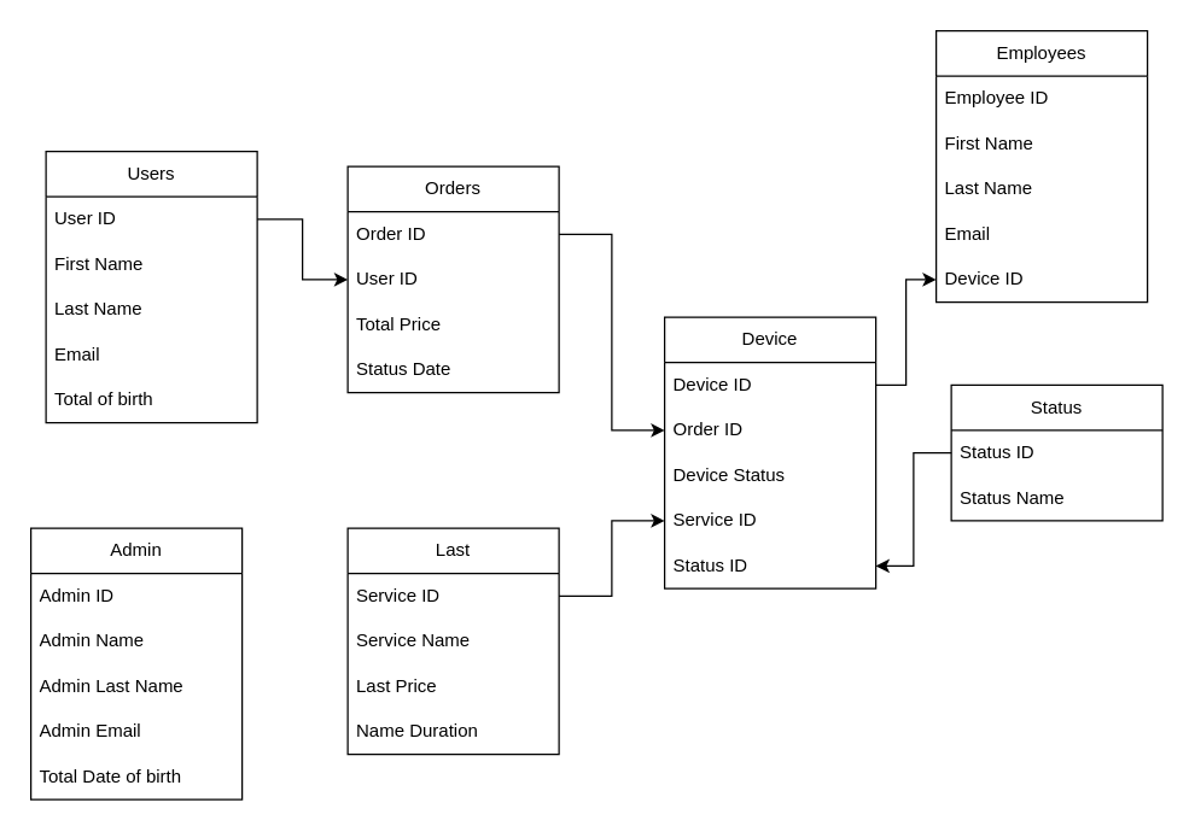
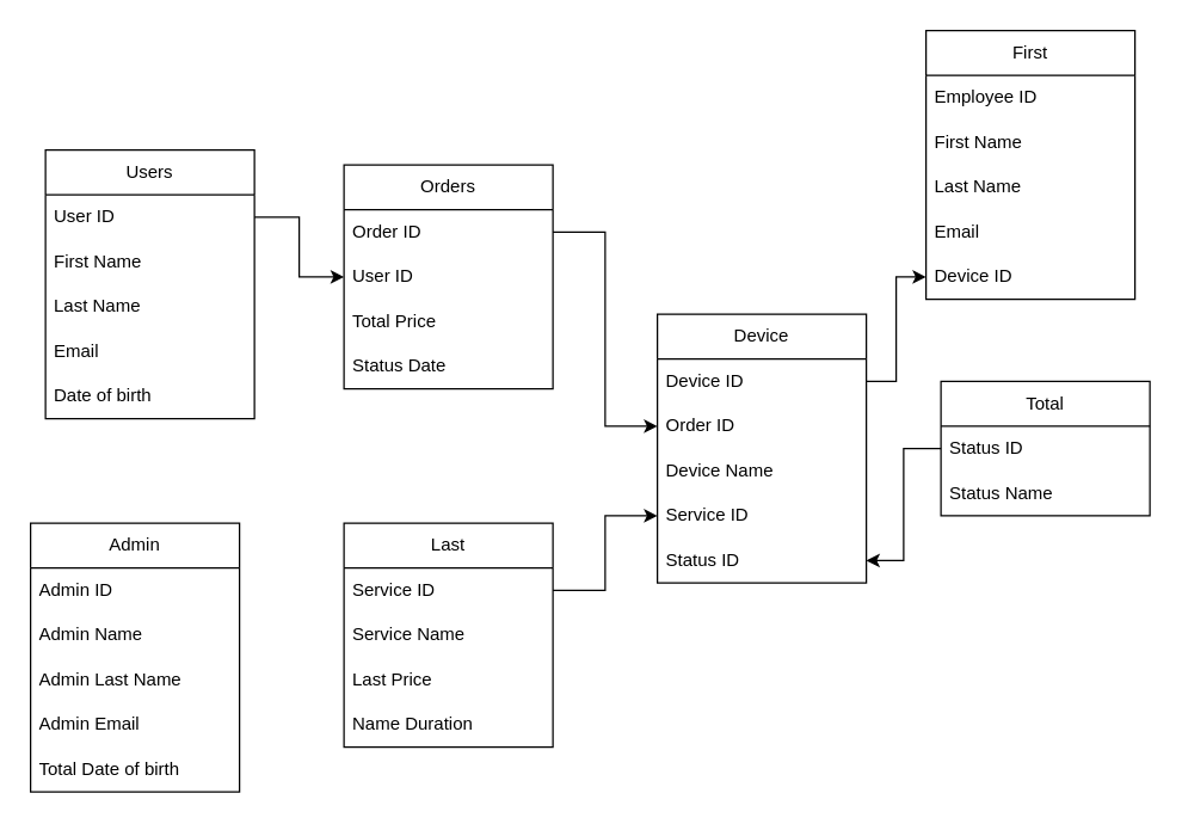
- <mxCell id="27" value="Employees" style="swimlane;fontStyle=0;childLayout=stackLayout;horizontal=1;startSize=30;horizontalStack=0;resizeParent=1;resizeParentMax=0;resizeLast=0;collapsible=1;marginBottom=0;whiteSpace=wrap;html=1;" parent="1" vertex="1"><mxGeometry x="620" y="20" width="140" height="180" as="geometry" /></mxCell>
+ <mxCell id="27" value="First" style="swimlane;fontStyle=0;childLayout=stackLayout;horizontal=1;startSize=30;horizontalStack=0;resizeParent=1;resizeParentMax=0;resizeLast=0;collapsible=1;marginBottom=0;whiteSpace=wrap;html=1;" parent="1" vertex="1"><mxGeometry x="620" y="20" width="140" height="180" as="geometry" /></mxCell>
- <mxCell id="7" value="Total of birth" style="text;strokeColor=none;fillColor=none;align=left;verticalAlign=middle;spacingLeft=4;spacingRight=4;overflow=hidden;points=[[0,0.5],[1,0.5]];portConstraint=eastwest;rotatable=0;whiteSpace=wrap;html=1;" parent="2" vertex="1"><mxGeometry y="150" width="140" height="30" as="geometry" /></mxCell>
+ <mxCell id="7" value="Date of birth" style="text;strokeColor=none;fillColor=none;align=left;verticalAlign=middle;spacingLeft=4;spacingRight=4;overflow=hidden;points=[[0,0.5],[1,0.5]];portConstraint=eastwest;rotatable=0;whiteSpace=wrap;html=1;" parent="2" vertex="1"><mxGeometry y="150" width="140" height="30" as="geometry" /></mxCell>
- <mxCell id="24" value="Status" style="swimlane;fontStyle=0;childLayout=stackLayout;horizontal=1;startSize=30;horizontalStack=0;resizeParent=1;resizeParentMax=0;resizeLast=0;collapsible=1;marginBottom=0;whiteSpace=wrap;html=1;" parent="1" vertex="1"><mxGeometry x="630" y="255" width="140" height="90" as="geometry" /></mxCell>
+ <mxCell id="24" value="Total" style="swimlane;fontStyle=0;childLayout=stackLayout;horizontal=1;startSize=30;horizontalStack=0;resizeParent=1;resizeParentMax=0;resizeLast=0;collapsible=1;marginBottom=0;whiteSpace=wrap;html=1;" parent="1" vertex="1"><mxGeometry x="630" y="255" width="140" height="90" as="geometry" /></mxCell>
- <mxCell id="21" value="Device Status" style="text;strokeColor=none;fillColor=none;align=left;verticalAlign=middle;spacingLeft=4;spacingRight=4;overflow=hidden;points=[[0,0.5],[1,0.5]];portConstraint=eastwest;rotatable=0;whiteSpace=wrap;html=1;" vertex="1" parent="18"><mxGeometry y="90" width="140" height="30" as="geometry" /></mxCell>
+ <mxCell id="21" value="Device Name" style="text;strokeColor=none;fillColor=none;align=left;verticalAlign=middle;spacingLeft=4;spacingRight=4;overflow=hidden;points=[[0,0.5],[1,0.5]];portConstraint=eastwest;rotatable=0;whiteSpace=wrap;html=1;" vertex="1" parent="18"><mxGeometry y="90" width="140" height="30" as="geometry" /></mxCell>
